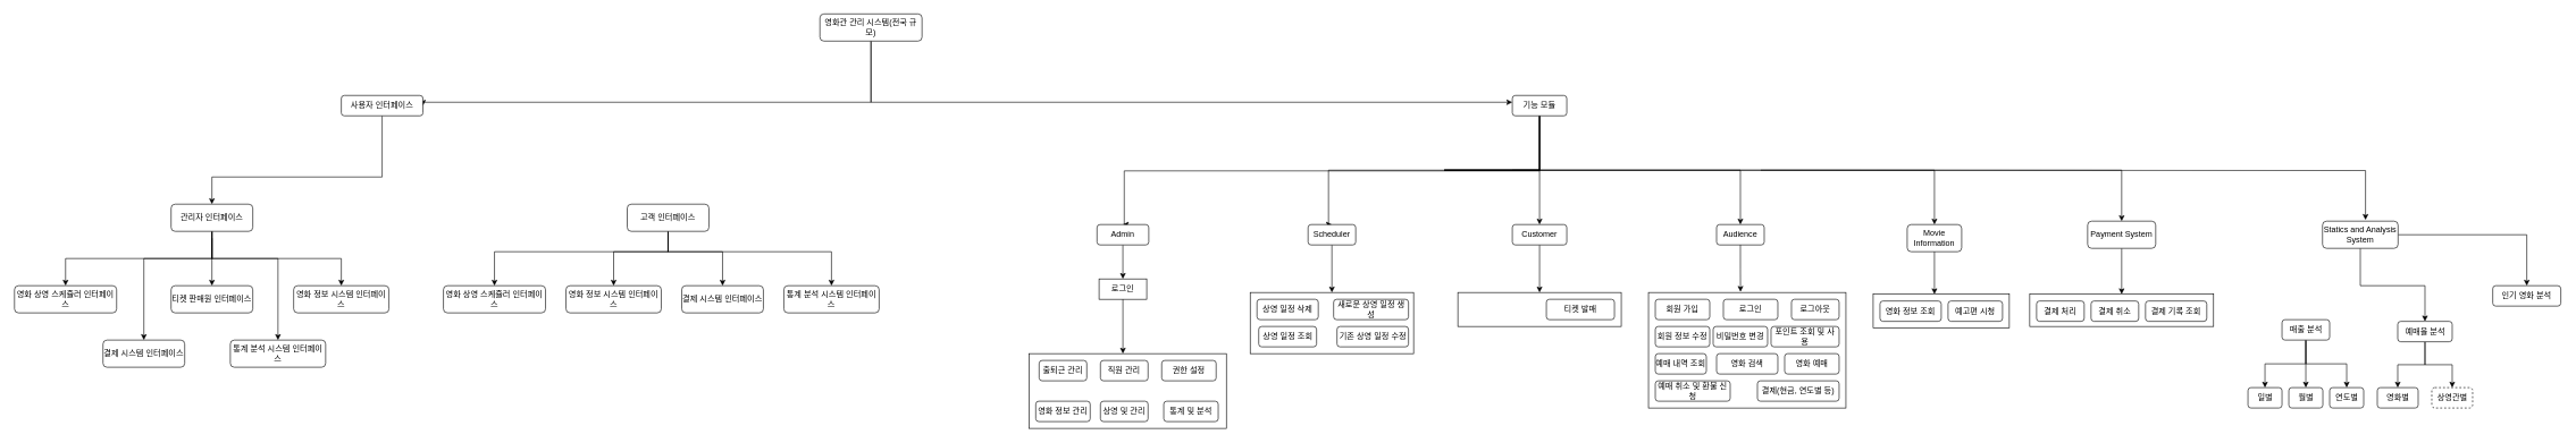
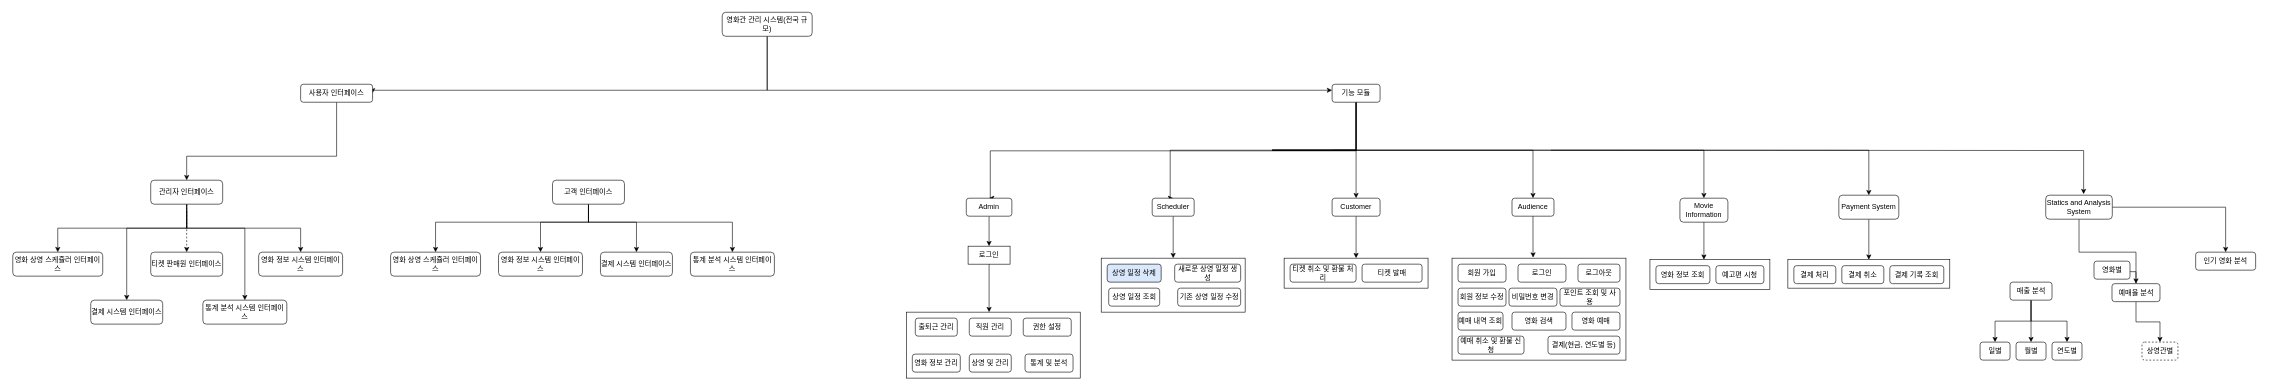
- <mxCell id="34" style="edgeStyle=orthogonalEdgeStyle;rounded=0;orthogonalLoop=1;jettySize=auto;html=1;" parent="1" source="39" target="46" edge="1"><mxGeometry relative="1" as="geometry" /></mxCell>
+ <mxCell id="34" style="edgeStyle=orthogonalEdgeStyle;rounded=0;orthogonalLoop=1;jettySize=auto;html=1;dashed=1;" parent="1" source="39" target="46" edge="1"><mxGeometry relative="1" as="geometry" /></mxCell>
- <mxCell id="64" value="상영 일정 삭제" style="rounded=1;whiteSpace=wrap;html=1;" vertex="1" parent="1"><mxGeometry x="1845" y="440" width="90" height="30" as="geometry" /></mxCell>
+ <mxCell id="64" value="상영 일정 삭제" style="rounded=1;whiteSpace=wrap;html=1;fillColor=#dae8fc;" vertex="1" parent="1"><mxGeometry x="1845" y="440" width="90" height="30" as="geometry" /></mxCell>
+ <mxCell id="67" value="티켓 취소 및 환불 처리" style="rounded=1;whiteSpace=wrap;html=1;" vertex="1" parent="1"><mxGeometry x="2150" y="440" width="110" height="30" as="geometry" /></mxCell>
- <mxCell id="97" value="영화별" style="rounded=1;whiteSpace=wrap;html=1;" vertex="1" parent="1"><mxGeometry x="3490.5" y="570" width="60" height="30" as="geometry" /></mxCell>
+ <mxCell id="97" value="영화별" style="rounded=1;whiteSpace=wrap;html=1;" vertex="1" parent="1"><mxGeometry x="3490.5" y="435" width="60" height="30" as="geometry" /></mxCell>
